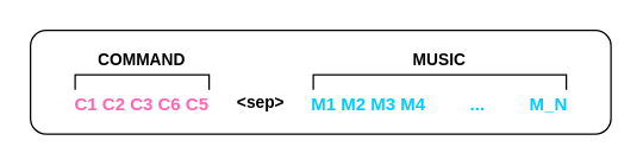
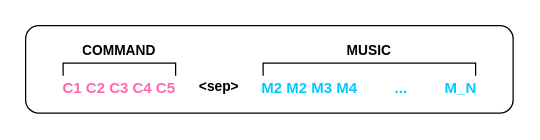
- <mxCell id="3" value="&lt;font color=&quot;#ff66b3&quot;&gt;&lt;b&gt;C1 C2 C3 C6 C5&lt;/b&gt;&lt;/font&gt;" style="text;strokeColor=none;fillColor=none;align=center;verticalAlign=middle;spacingLeft=4;spacingRight=4;overflow=hidden;points=[[0,0.5],[1,0.5]];portConstraint=eastwest;rotatable=0;whiteSpace=wrap;html=1;" parent="1" vertex="1"><mxGeometry x="40" y="60" width="110" height="20" as="geometry" /></mxCell>
+ <mxCell id="3" value="&lt;font color=&quot;#ff66b3&quot;&gt;&lt;b&gt;C1 C2 C3 C4 C5&lt;/b&gt;&lt;/font&gt;" style="text;strokeColor=none;fillColor=none;align=center;verticalAlign=middle;spacingLeft=4;spacingRight=4;overflow=hidden;points=[[0,0.5],[1,0.5]];portConstraint=eastwest;rotatable=0;whiteSpace=wrap;html=1;" parent="1" vertex="1"><mxGeometry x="40" y="60" width="110" height="20" as="geometry" /></mxCell>
- <mxCell id="5" value="&lt;font color=&quot;#00ccff&quot;&gt;&lt;b&gt;M1 M2 M3 M4&amp;nbsp; &amp;nbsp; &amp;nbsp; &amp;nbsp; &amp;nbsp;... &amp;nbsp; &amp;nbsp; &amp;nbsp; &amp;nbsp; M_N&lt;/b&gt;&lt;/font&gt;" style="text;strokeColor=none;fillColor=none;align=center;verticalAlign=middle;spacingLeft=4;spacingRight=4;overflow=hidden;points=[[0,0.5],[1,0.5]];portConstraint=eastwest;rotatable=0;whiteSpace=wrap;html=1;" parent="1" vertex="1"><mxGeometry x="190" y="60" width="210" height="20" as="geometry" /></mxCell>
+ <mxCell id="5" value="&lt;font color=&quot;#00ccff&quot;&gt;&lt;b&gt;M2 M2 M3 M4&amp;nbsp; &amp;nbsp; &amp;nbsp; &amp;nbsp; &amp;nbsp;... &amp;nbsp; &amp;nbsp; &amp;nbsp; &amp;nbsp; M_N&lt;/b&gt;&lt;/font&gt;" style="text;strokeColor=none;fillColor=none;align=center;verticalAlign=middle;spacingLeft=4;spacingRight=4;overflow=hidden;points=[[0,0.5],[1,0.5]];portConstraint=eastwest;rotatable=0;whiteSpace=wrap;html=1;" parent="1" vertex="1"><mxGeometry x="190" y="60" width="210" height="20" as="geometry" /></mxCell>
